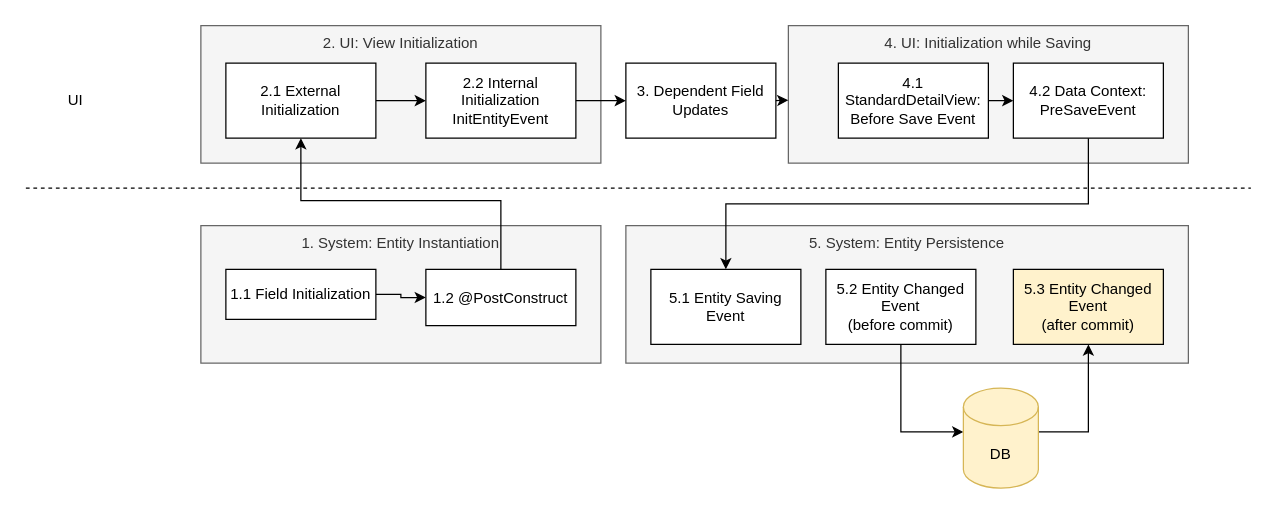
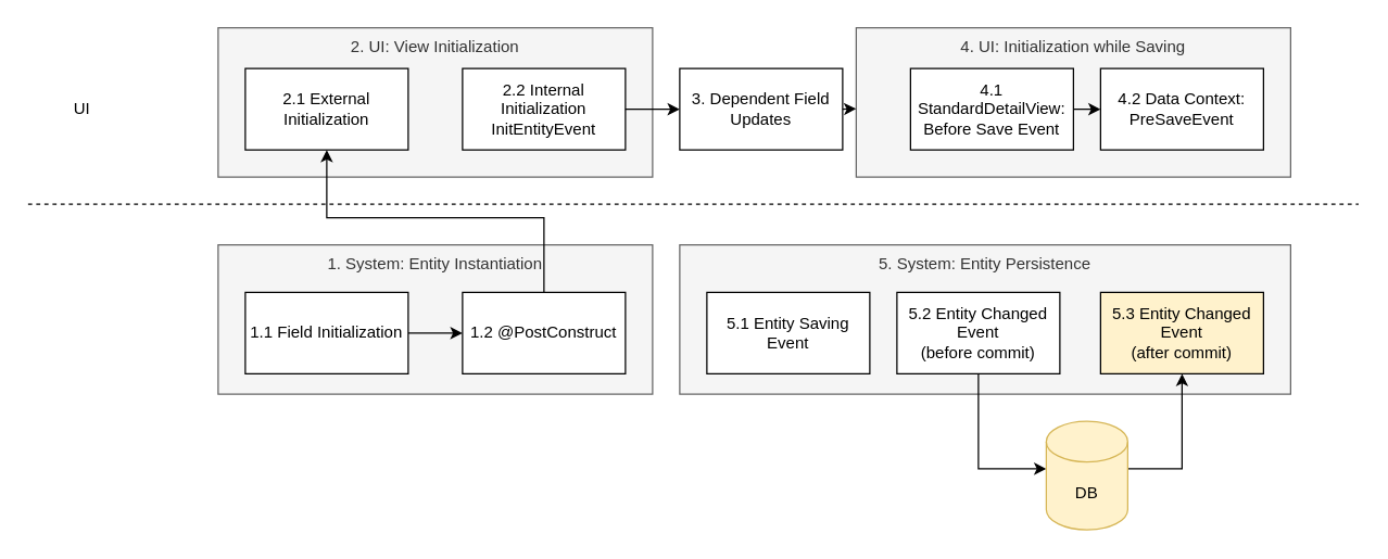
- <mxCell id="8" style="edgeStyle=orthogonalEdgeStyle;rounded=0;orthogonalLoop=1;jettySize=auto;html=1;" edge="1" parent="1" source="9" target="10"><mxGeometry relative="1" as="geometry" /></mxCell>
- <mxCell id="11" style="edgeStyle=orthogonalEdgeStyle;rounded=0;orthogonalLoop=1;jettySize=auto;html=1;entryX=0.5;entryY=0;entryDx=0;entryDy=0;exitX=0.5;exitY=1;exitDx=0;exitDy=0;" edge="1" parent="1" source="16" target="13"><mxGeometry relative="1" as="geometry" /></mxCell>
- <mxCell id="7" value="1.1 Field Initialization" style="rounded=0;whiteSpace=wrap;html=1;" vertex="1" parent="1"><mxGeometry x="180" y="215" width="120" height="40" as="geometry" /></mxCell>
+ <mxCell id="7" value="1.1 Field Initialization" style="rounded=0;whiteSpace=wrap;html=1;" vertex="1" parent="1"><mxGeometry x="180" y="215" width="120" height="60" as="geometry" /></mxCell>
- <mxCell id="27" value="1.2 @PostConstruct" style="rounded=0;whiteSpace=wrap;html=1;" vertex="1" parent="1"><mxGeometry x="340" y="215" width="120" height="45" as="geometry" /></mxCell>
+ <mxCell id="27" value="1.2 @PostConstruct" style="rounded=0;whiteSpace=wrap;html=1;" vertex="1" parent="1"><mxGeometry x="340" y="215" width="120" height="60" as="geometry" /></mxCell>
